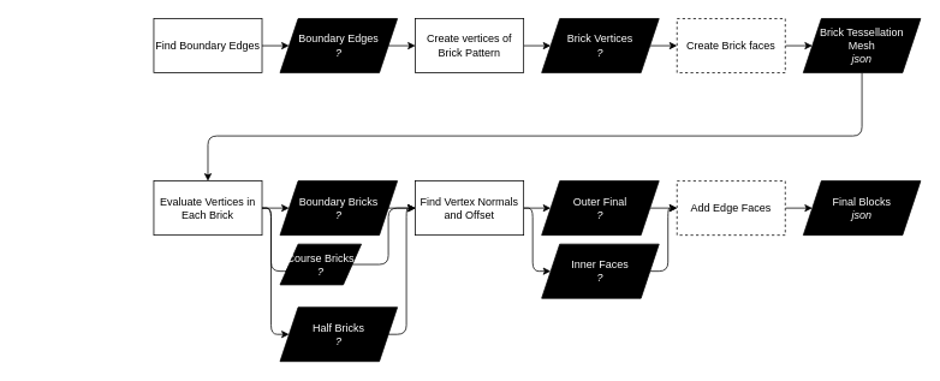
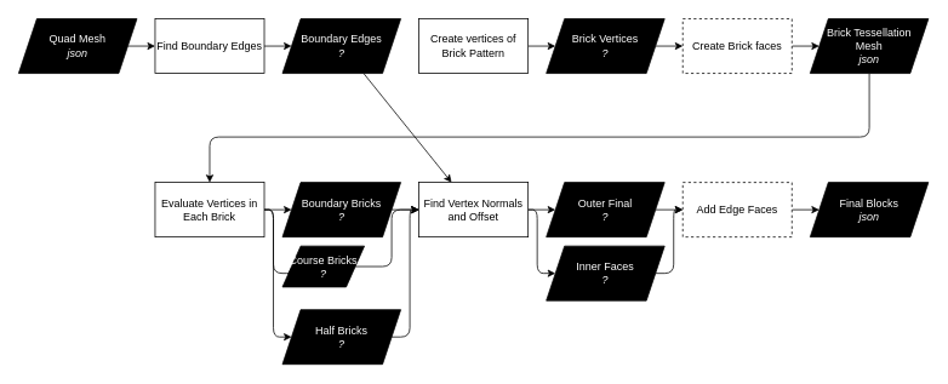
+ <mxCell id="5" value="Quad Mesh&lt;br&gt;&lt;i&gt;json&lt;/i&gt;" style="shape=parallelogram;perimeter=parallelogramPerimeter;whiteSpace=wrap;html=1;fixedSize=1;fillColor=#000000;fontColor=#FFFFFF;" parent="1" vertex="1"><mxGeometry x="20" y="20" width="130" height="60" as="geometry" /></mxCell>
+ <mxCell id="4" style="edgeStyle=orthogonalEdgeStyle;html=1;entryX=0;entryY=0.5;entryDx=0;entryDy=0;" parent="1" source="5" target="3" edge="1"><mxGeometry relative="1" as="geometry" /></mxCell>
- <mxCell id="6" style="edgeStyle=none;html=1;entryX=0;entryY=0.5;entryDx=0;entryDy=0;" edge="1" parent="1" source="7" target="9"><mxGeometry relative="1" as="geometry" /></mxCell>
+ <mxCell id="6" style="edgeStyle=none;html=1;" edge="1" parent="1" source="7" target="28"><mxGeometry relative="1" as="geometry" /></mxCell>
